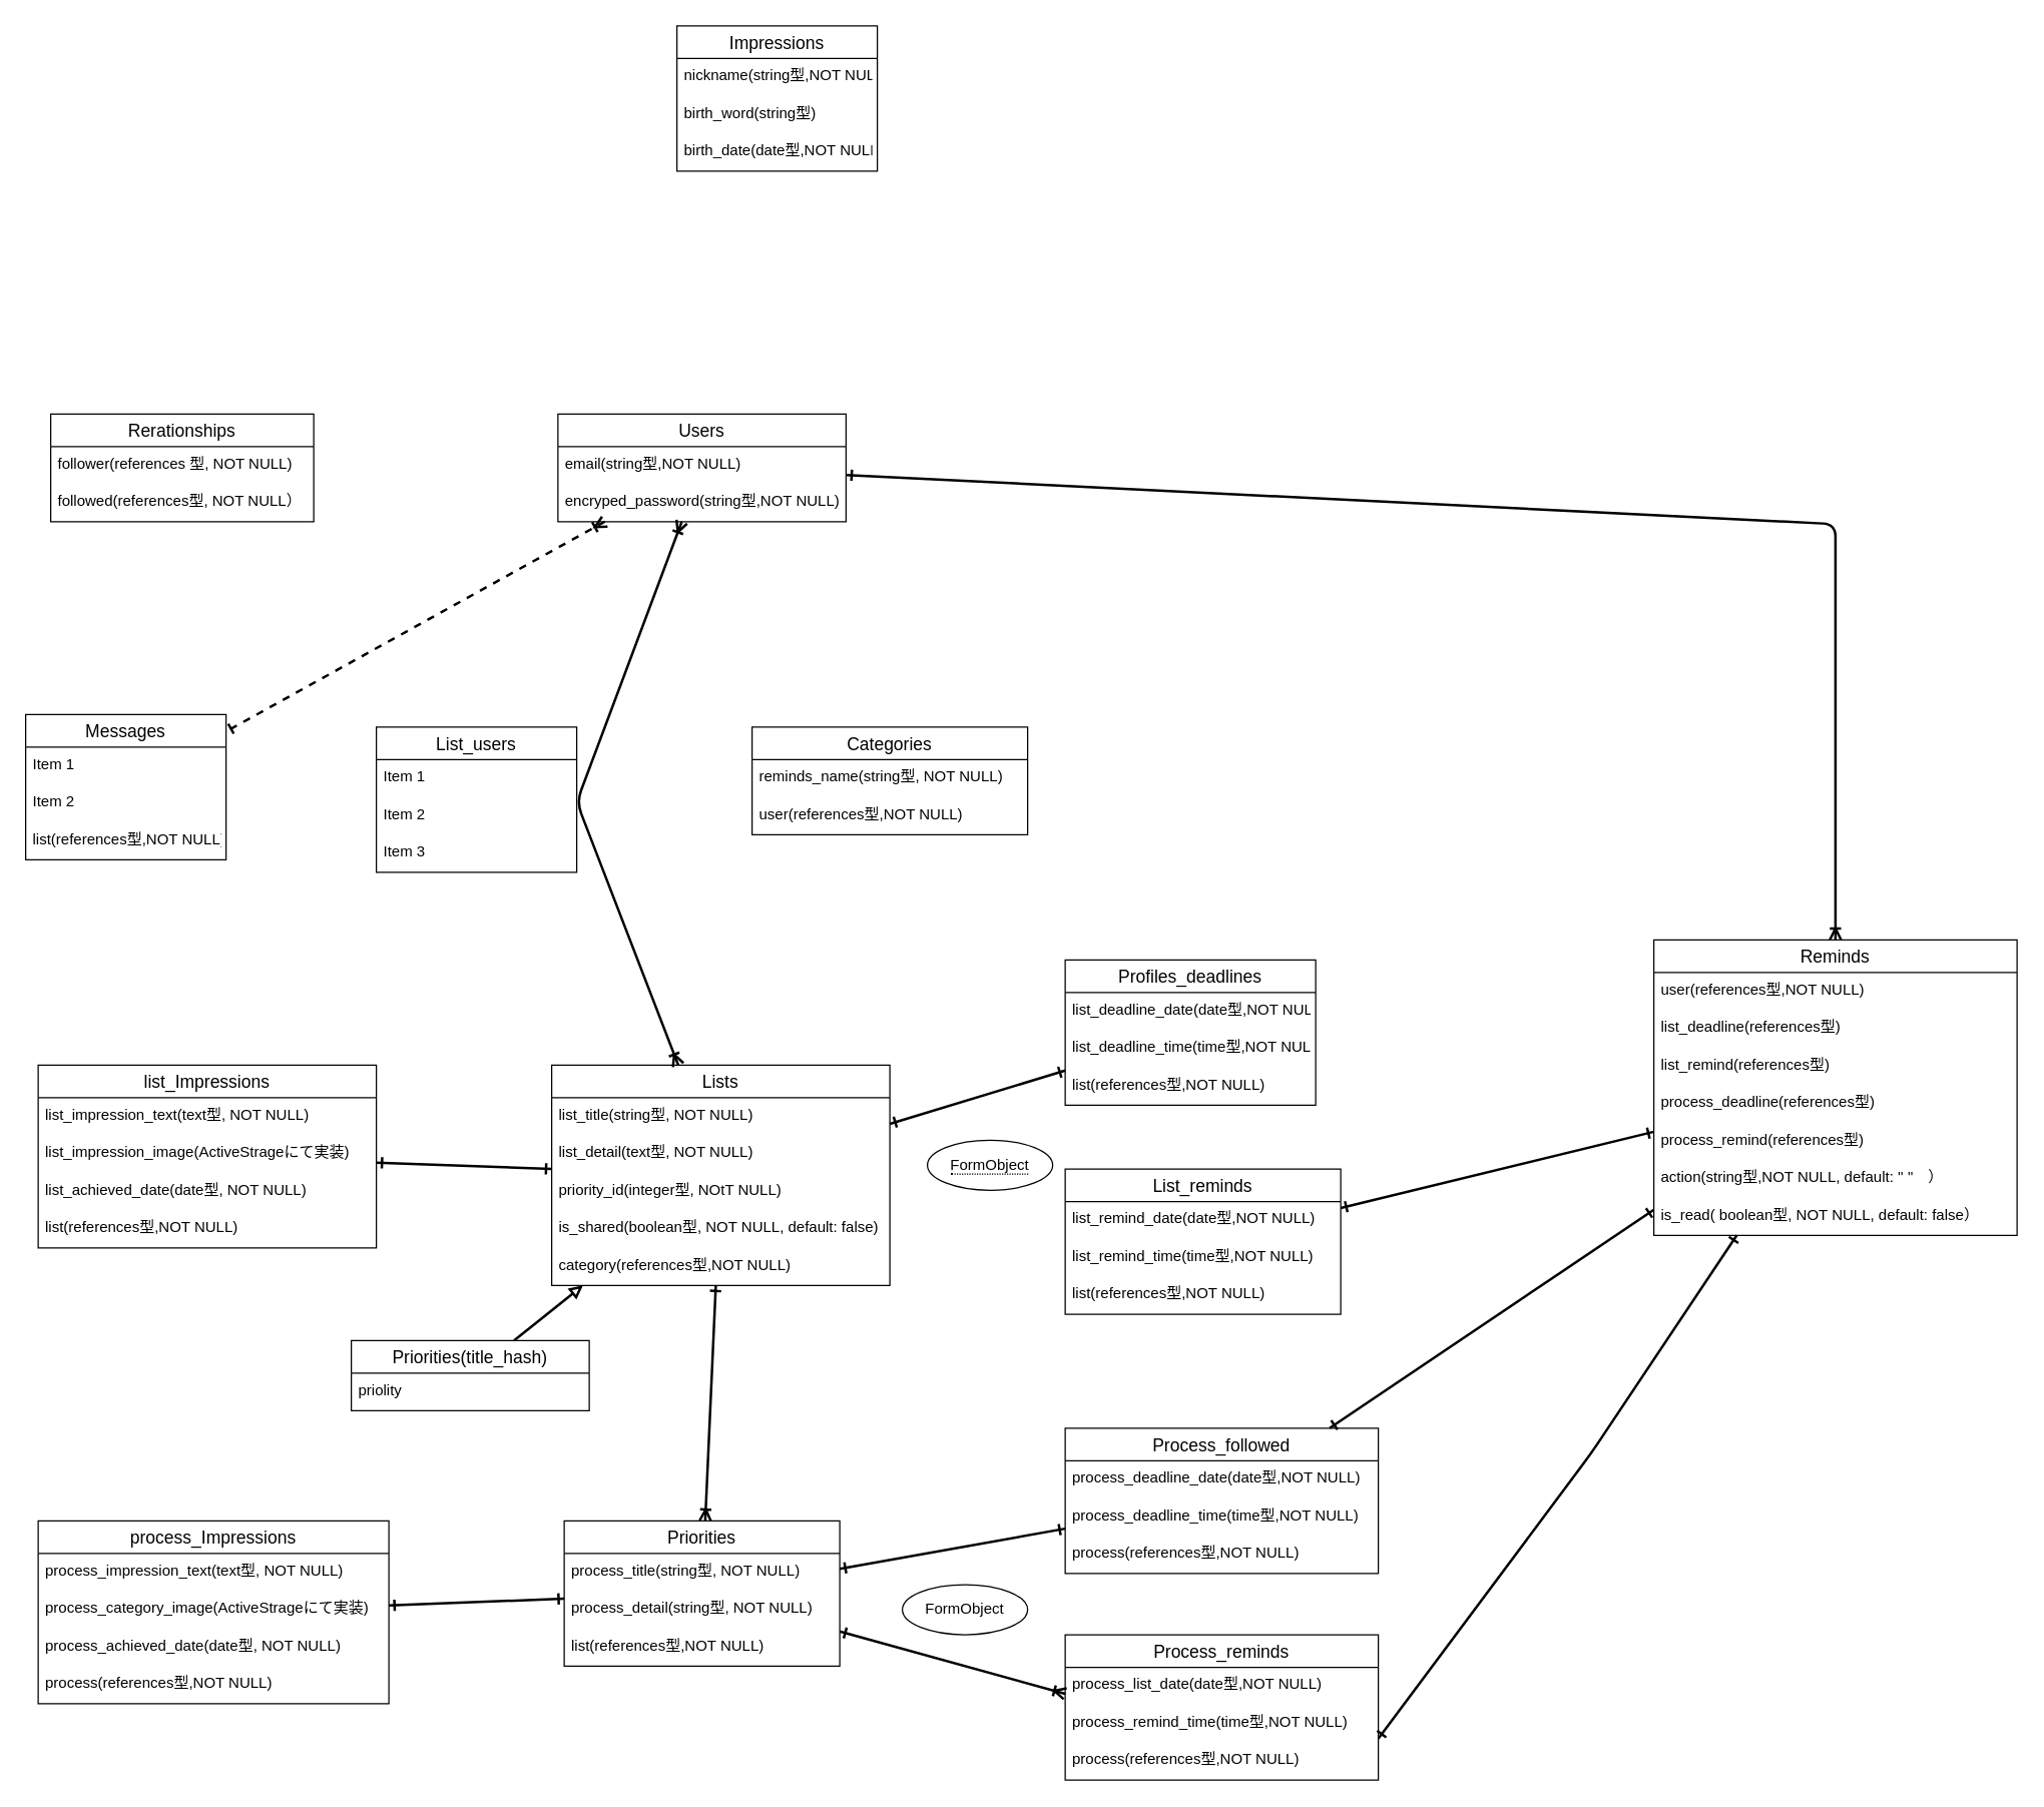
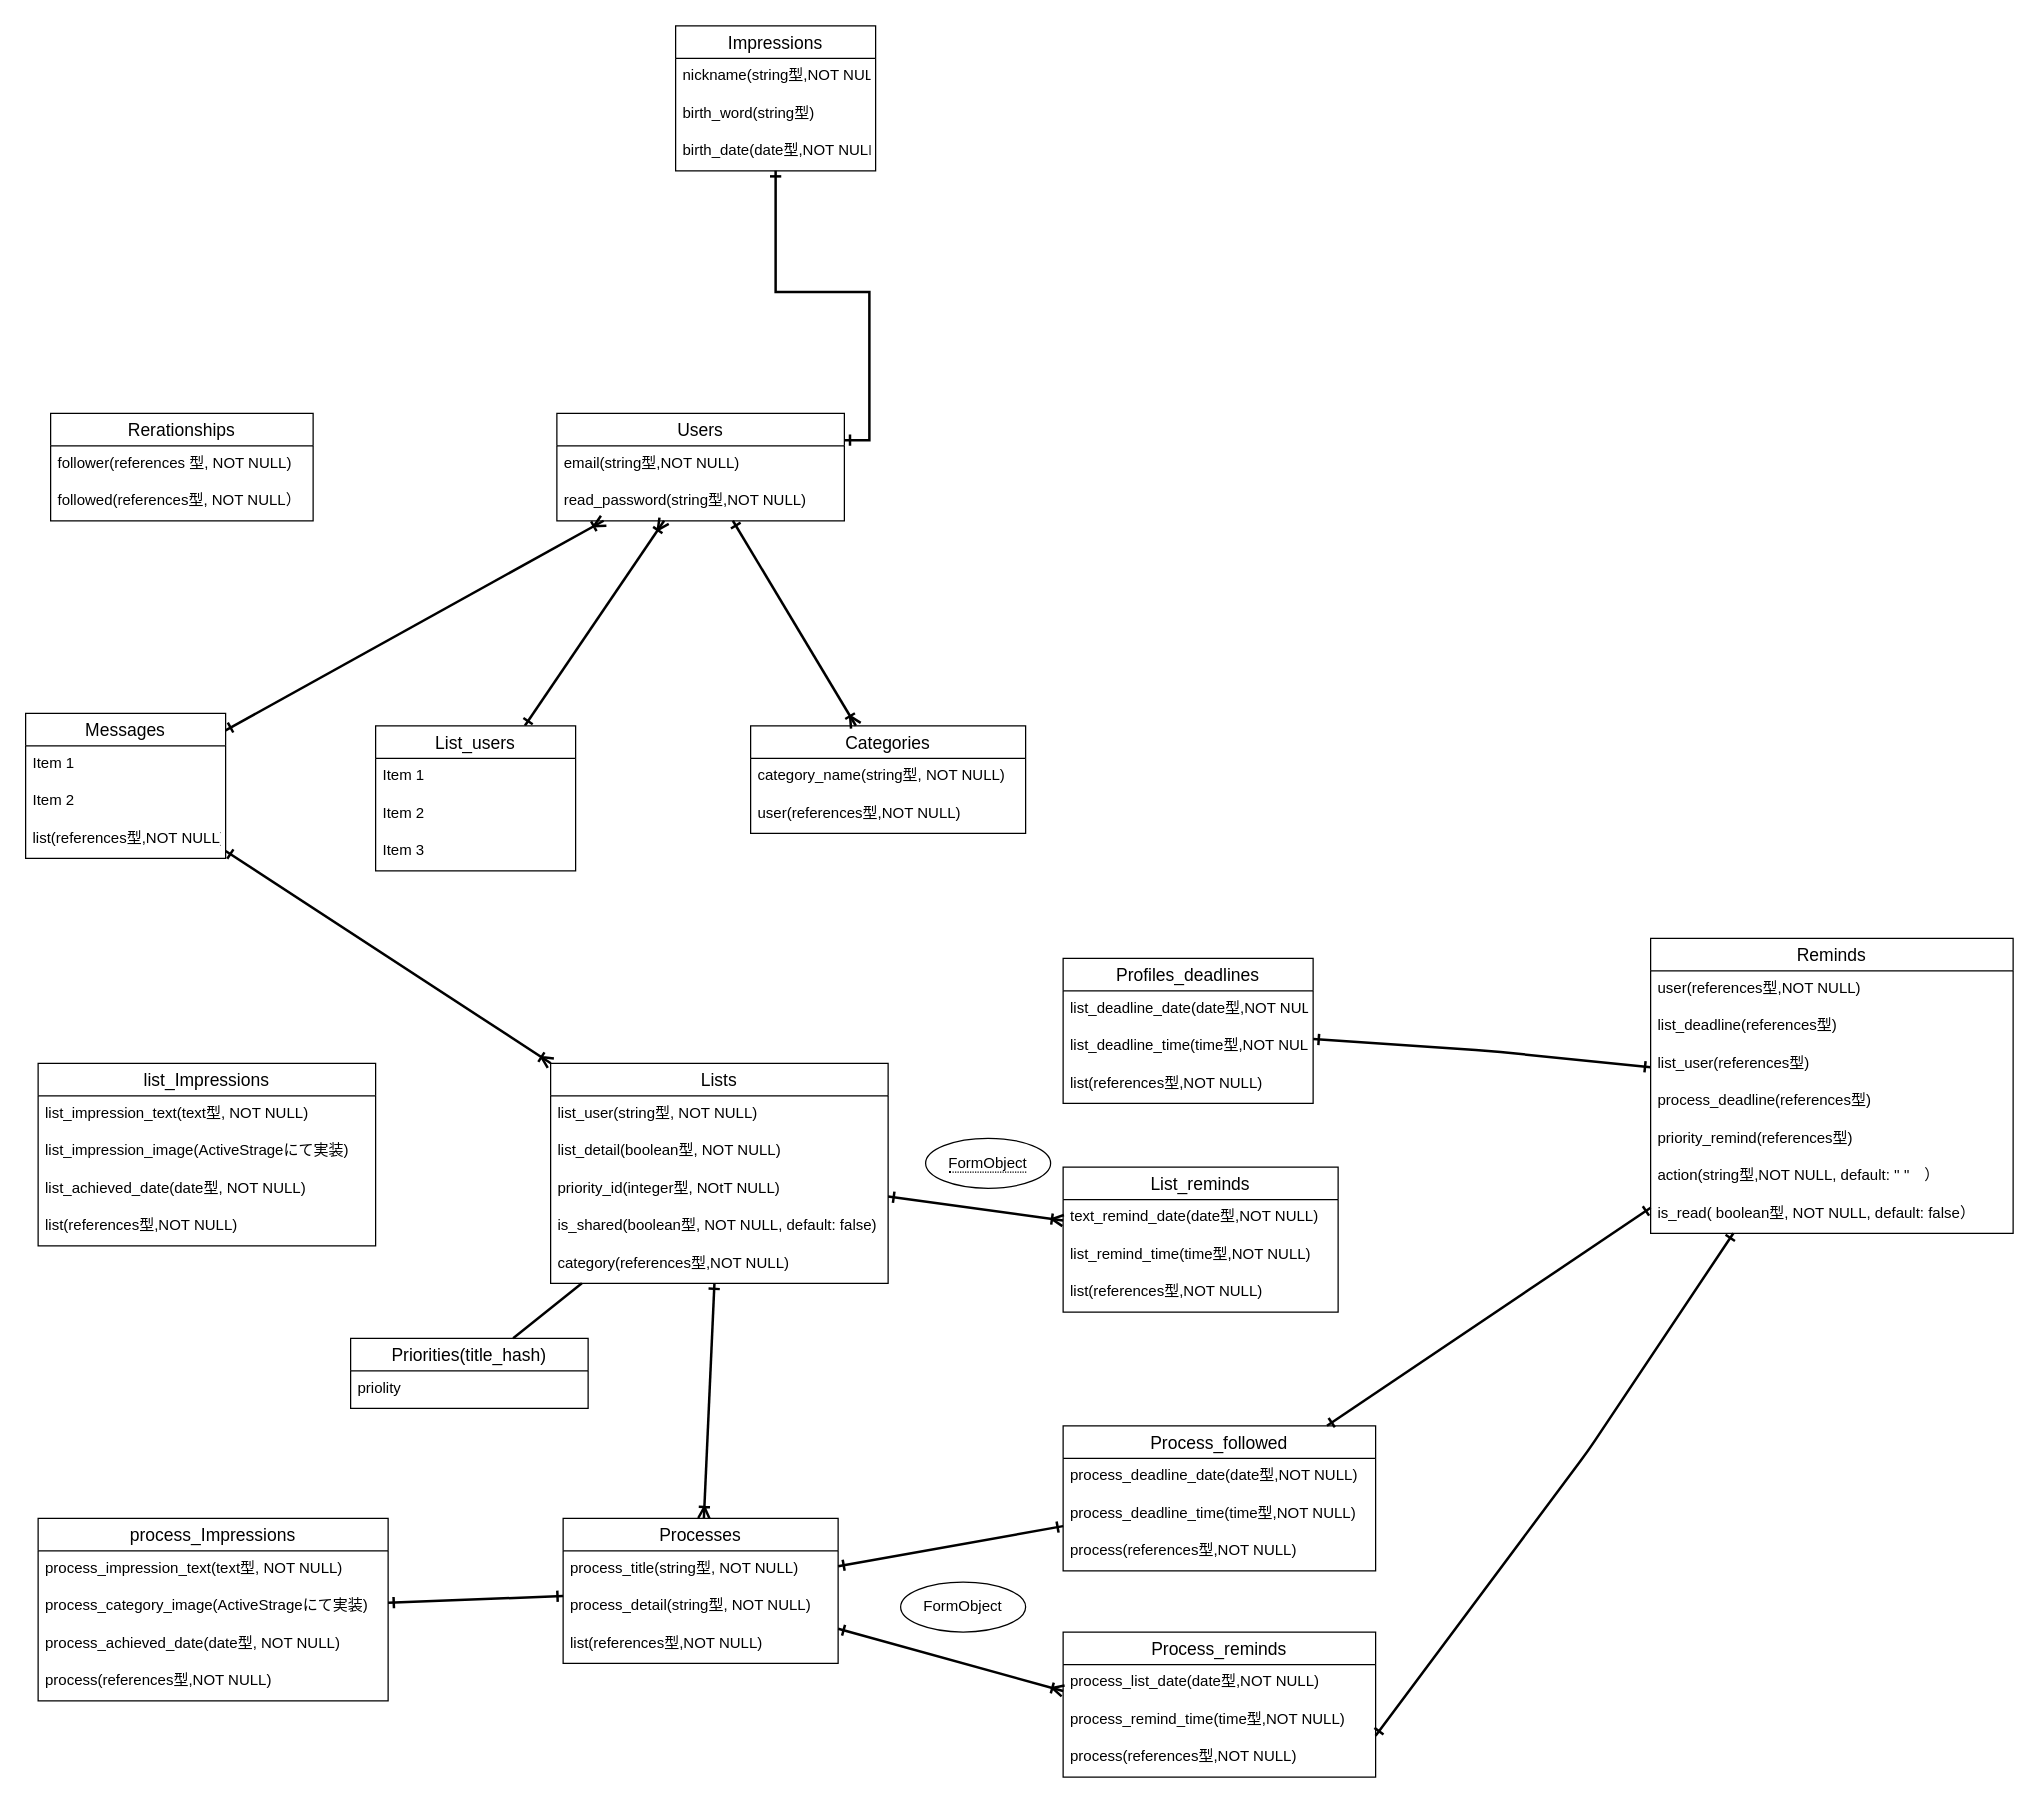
+ <mxCell id="85" style="edgeStyle=orthogonalEdgeStyle;rounded=0;orthogonalLoop=1;jettySize=auto;html=1;entryX=1;entryY=0.25;entryDx=0;entryDy=0;startArrow=ERone;startFill=0;endArrow=ERone;endFill=0;strokeWidth=2;" edge="1" parent="1" source="86" target="15"><mxGeometry relative="1" as="geometry" /></mxCell>
- <mxCell id="17" value="encryped_password(string型,NOT NULL)" style="text;strokeColor=none;fillColor=none;spacingLeft=4;spacingRight=4;overflow=hidden;rotatable=0;points=[[0,0.5],[1,0.5]];portConstraint=eastwest;fontSize=12;" parent="15" vertex="1"><mxGeometry y="56" width="230" height="30" as="geometry" /></mxCell>
+ <mxCell id="17" value="read_password(string型,NOT NULL)" style="text;strokeColor=none;fillColor=none;spacingLeft=4;spacingRight=4;overflow=hidden;rotatable=0;points=[[0,0.5],[1,0.5]];portConstraint=eastwest;fontSize=12;" parent="15" vertex="1"><mxGeometry y="56" width="230" height="30" as="geometry" /></mxCell>
- <mxCell id="73" value="" style="fontSize=12;html=1;endArrow=ERoneToMany;strokeWidth=2;startArrow=ERone;startFill=0;" parent="1" source="15" target="48" edge="1"><mxGeometry width="100" height="100" relative="1" as="geometry"><mxPoint x="900" y="590" as="sourcePoint" /><mxPoint x="1000" y="490" as="targetPoint" /><Array as="points"><mxPoint x="1465" y="418" /></Array></mxGeometry></mxCell>
+ <mxCell id="13" style="edgeStyle=none;orthogonalLoop=1;jettySize=auto;html=1;fontSize=12;startArrow=ERoneToMany;startFill=0;endArrow=ERone;endFill=0;strokeWidth=2;" parent="1" source="15" target="77" edge="1"><mxGeometry relative="1" as="geometry" /></mxCell>
+ <mxCell id="61" value="" style="fontSize=12;html=1;endArrow=ERoneToMany;startArrow=ERone;startFill=0;strokeWidth=2;" parent="1" source="15" target="2" edge="1"><mxGeometry width="100" height="100" relative="1" as="geometry"><mxPoint x="550" y="570" as="sourcePoint" /><mxPoint x="380" y="590" as="targetPoint" /></mxGeometry></mxCell>
- <mxCell id="14" style="edgeStyle=none;orthogonalLoop=1;jettySize=auto;html=1;fontSize=12;startArrow=ERoneToMany;startFill=0;endArrow=ERone;endFill=0;strokeWidth=2;dashed=1;" parent="1" source="15" target="81" edge="1"><mxGeometry relative="1" as="geometry" /></mxCell>
+ <mxCell id="14" style="edgeStyle=none;orthogonalLoop=1;jettySize=auto;html=1;fontSize=12;startArrow=ERoneToMany;startFill=0;endArrow=ERone;endFill=0;strokeWidth=2;" parent="1" source="15" target="81" edge="1"><mxGeometry relative="1" as="geometry" /></mxCell>
- <mxCell id="3" value="reminds_name(string型, NOT NULL)" style="text;strokeColor=none;fillColor=none;spacingLeft=4;spacingRight=4;overflow=hidden;rotatable=0;points=[[0,0.5],[1,0.5]];portConstraint=eastwest;fontSize=12;" parent="2" vertex="1"><mxGeometry y="26" width="220" height="30" as="geometry" /></mxCell>
+ <mxCell id="3" value="category_name(string型, NOT NULL)" style="text;strokeColor=none;fillColor=none;spacingLeft=4;spacingRight=4;overflow=hidden;rotatable=0;points=[[0,0.5],[1,0.5]];portConstraint=eastwest;fontSize=12;" parent="2" vertex="1"><mxGeometry y="26" width="220" height="30" as="geometry" /></mxCell>
- <mxCell id="12" style="edgeStyle=none;orthogonalLoop=1;jettySize=auto;html=1;fontSize=12;startArrow=ERoneToMany;startFill=0;endArrow=ERoneToMany;endFill=0;strokeWidth=2;" parent="1" source="15" target="6" edge="1"><mxGeometry relative="1" as="geometry"><Array as="points"><mxPoint x="460" y="640" /></Array></mxGeometry></mxCell>
+ <mxCell id="5" style="edgeStyle=none;orthogonalLoop=1;jettySize=auto;html=1;fontSize=12;startArrow=ERoneToMany;startFill=0;endArrow=ERone;endFill=0;strokeWidth=2;" parent="1" source="6" target="81" edge="1"><mxGeometry relative="1" as="geometry" /></mxCell>
+ <mxCell id="69" value="" style="fontSize=12;html=1;endArrow=ERone;startArrow=ERone;strokeWidth=2;startFill=0;endFill=0;" parent="1" source="32" target="48" edge="1"><mxGeometry width="100" height="100" relative="1" as="geometry"><mxPoint x="1070" y="826.663" as="sourcePoint" /><mxPoint x="1270" y="779.997" as="targetPoint" /><Array as="points"><mxPoint x="1190" y="840" /></Array></mxGeometry></mxCell>
- <mxCell id="51" value="list_remind(references型)" style="text;strokeColor=none;fillColor=none;spacingLeft=4;spacingRight=4;overflow=hidden;rotatable=0;points=[[0,0.5],[1,0.5]];portConstraint=eastwest;fontSize=12;" parent="48" vertex="1"><mxGeometry y="86" width="290" height="30" as="geometry" /></mxCell>
+ <mxCell id="51" value="list_user(references型)" style="text;strokeColor=none;fillColor=none;spacingLeft=4;spacingRight=4;overflow=hidden;rotatable=0;points=[[0,0.5],[1,0.5]];portConstraint=eastwest;fontSize=12;" parent="48" vertex="1"><mxGeometry y="86" width="290" height="30" as="geometry" /></mxCell>
- <mxCell id="65" value="" style="fontSize=12;html=1;endArrow=ERone;startArrow=ERone;strokeWidth=2;startFill=0;endFill=0;" parent="1" source="6" target="32" edge="1"><mxGeometry width="100" height="100" relative="1" as="geometry"><mxPoint x="680" y="895" as="sourcePoint" /><mxPoint x="780" y="795" as="targetPoint" /></mxGeometry></mxCell>
- <mxCell id="7" value="list_title(string型, NOT NULL)" style="text;strokeColor=none;fillColor=none;spacingLeft=4;spacingRight=4;overflow=hidden;rotatable=0;points=[[0,0.5],[1,0.5]];portConstraint=eastwest;fontSize=12;" parent="6" vertex="1"><mxGeometry y="26" width="270" height="30" as="geometry" /></mxCell>
+ <mxCell id="7" value="list_user(string型, NOT NULL)" style="text;strokeColor=none;fillColor=none;spacingLeft=4;spacingRight=4;overflow=hidden;rotatable=0;points=[[0,0.5],[1,0.5]];portConstraint=eastwest;fontSize=12;" parent="6" vertex="1"><mxGeometry y="26" width="270" height="30" as="geometry" /></mxCell>
- <mxCell id="53" value="process_remind(references型)" style="text;strokeColor=none;fillColor=none;spacingLeft=4;spacingRight=4;overflow=hidden;rotatable=0;points=[[0,0.5],[1,0.5]];portConstraint=eastwest;fontSize=12;" parent="48" vertex="1"><mxGeometry y="146" width="290" height="30" as="geometry" /></mxCell>
+ <mxCell id="53" value="priority_remind(references型)" style="text;strokeColor=none;fillColor=none;spacingLeft=4;spacingRight=4;overflow=hidden;rotatable=0;points=[[0,0.5],[1,0.5]];portConstraint=eastwest;fontSize=12;" parent="48" vertex="1"><mxGeometry y="146" width="290" height="30" as="geometry" /></mxCell>
- <mxCell id="8" value="list_detail(text型, NOT NULL)" style="text;strokeColor=none;fillColor=none;spacingLeft=4;spacingRight=4;overflow=hidden;rotatable=0;points=[[0,0.5],[1,0.5]];portConstraint=eastwest;fontSize=12;" parent="6" vertex="1"><mxGeometry y="56" width="270" height="30" as="geometry" /></mxCell>
+ <mxCell id="8" value="list_detail(boolean型, NOT NULL)" style="text;strokeColor=none;fillColor=none;spacingLeft=4;spacingRight=4;overflow=hidden;rotatable=0;points=[[0,0.5],[1,0.5]];portConstraint=eastwest;fontSize=12;" parent="6" vertex="1"><mxGeometry y="56" width="270" height="30" as="geometry" /></mxCell>
- <mxCell id="63" value="" style="fontSize=12;html=1;endArrow=ERone;startArrow=ERone;startFill=0;endFill=0;strokeWidth=2;" parent="1" source="22" target="6" edge="1"><mxGeometry width="100" height="100" relative="1" as="geometry"><mxPoint x="310" y="993" as="sourcePoint" /><mxPoint x="410" y="893" as="targetPoint" /></mxGeometry></mxCell>
- <mxCell id="70" value="" style="fontSize=12;html=1;endArrow=ERone;startArrow=ERone;strokeWidth=2;startFill=0;endFill=0;" parent="1" source="36" target="48" edge="1"><mxGeometry width="100" height="100" relative="1" as="geometry"><mxPoint x="1010" y="928.003" as="sourcePoint" /><mxPoint x="1210" y="881.337" as="targetPoint" /></mxGeometry></mxCell>
+ <mxCell id="66" value="" style="fontSize=12;html=1;endArrow=ERoneToMany;strokeWidth=2;startArrow=ERone;startFill=0;" parent="1" source="6" target="36" edge="1"><mxGeometry width="100" height="100" relative="1" as="geometry"><mxPoint x="700" y="940" as="sourcePoint" /><mxPoint x="800" y="840" as="targetPoint" /></mxGeometry></mxCell>
- <mxCell id="37" value="list_remind_date(date型,NOT NULL)" style="text;strokeColor=none;fillColor=none;spacingLeft=4;spacingRight=4;overflow=hidden;rotatable=0;points=[[0,0.5],[1,0.5]];portConstraint=eastwest;fontSize=12;" parent="36" vertex="1"><mxGeometry y="26" width="220" height="30" as="geometry" /></mxCell>
+ <mxCell id="37" value="text_remind_date(date型,NOT NULL)" style="text;strokeColor=none;fillColor=none;spacingLeft=4;spacingRight=4;overflow=hidden;rotatable=0;points=[[0,0.5],[1,0.5]];portConstraint=eastwest;fontSize=12;" parent="36" vertex="1"><mxGeometry y="26" width="220" height="30" as="geometry" /></mxCell>
- <mxCell id="76" value="" style="fontSize=12;html=1;endArrow=block;endFill=0;strokeWidth=2;" parent="1" source="74" target="6" edge="1"><mxGeometry width="100" height="100" relative="1" as="geometry"><mxPoint x="355" y="1060" as="sourcePoint" /><mxPoint x="455" y="960" as="targetPoint" /></mxGeometry></mxCell>
+ <mxCell id="76" value="" style="fontSize=12;html=1;endArrow=none;endFill=0;strokeWidth=2;" parent="1" source="74" target="6" edge="1"><mxGeometry width="100" height="100" relative="1" as="geometry"><mxPoint x="355" y="1060" as="sourcePoint" /><mxPoint x="455" y="960" as="targetPoint" /></mxGeometry></mxCell>
- <mxCell id="18" value="Priorities" style="swimlane;fontStyle=0;childLayout=stackLayout;horizontal=1;startSize=26;horizontalStack=0;resizeParent=1;resizeParentMax=0;resizeLast=0;collapsible=1;marginBottom=0;align=center;fontSize=14;" parent="1" vertex="1"><mxGeometry x="450" y="1214" width="220" height="116" as="geometry" /></mxCell>
+ <mxCell id="18" value="Processes" style="swimlane;fontStyle=0;childLayout=stackLayout;horizontal=1;startSize=26;horizontalStack=0;resizeParent=1;resizeParentMax=0;resizeLast=0;collapsible=1;marginBottom=0;align=center;fontSize=14;" parent="1" vertex="1"><mxGeometry x="450" y="1214" width="220" height="116" as="geometry" /></mxCell>
